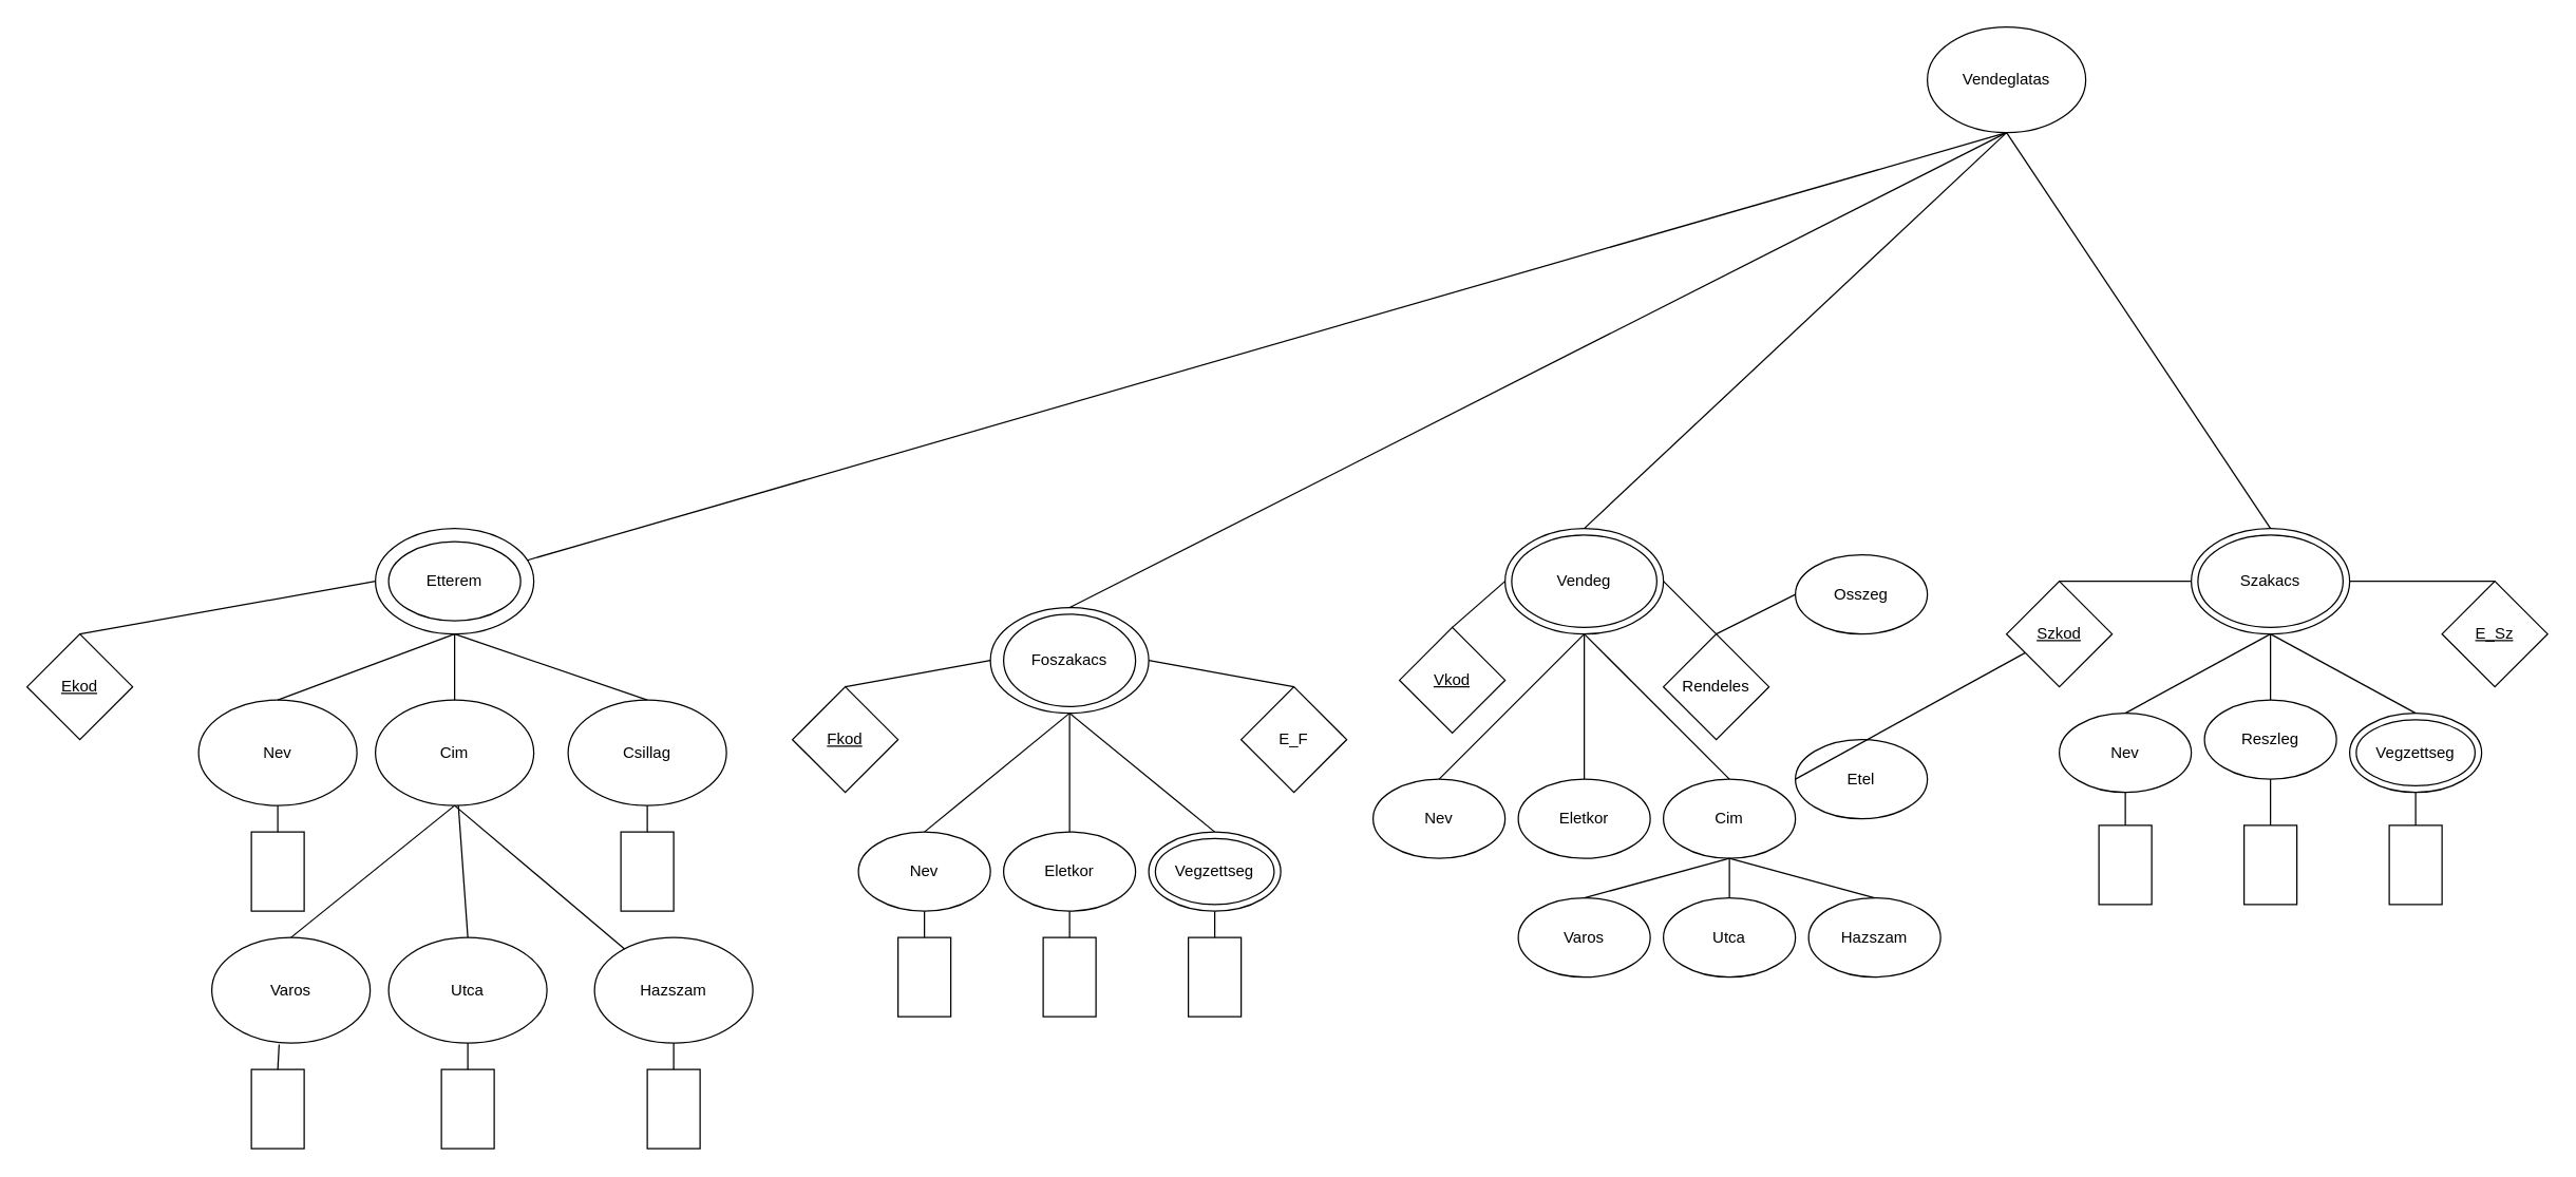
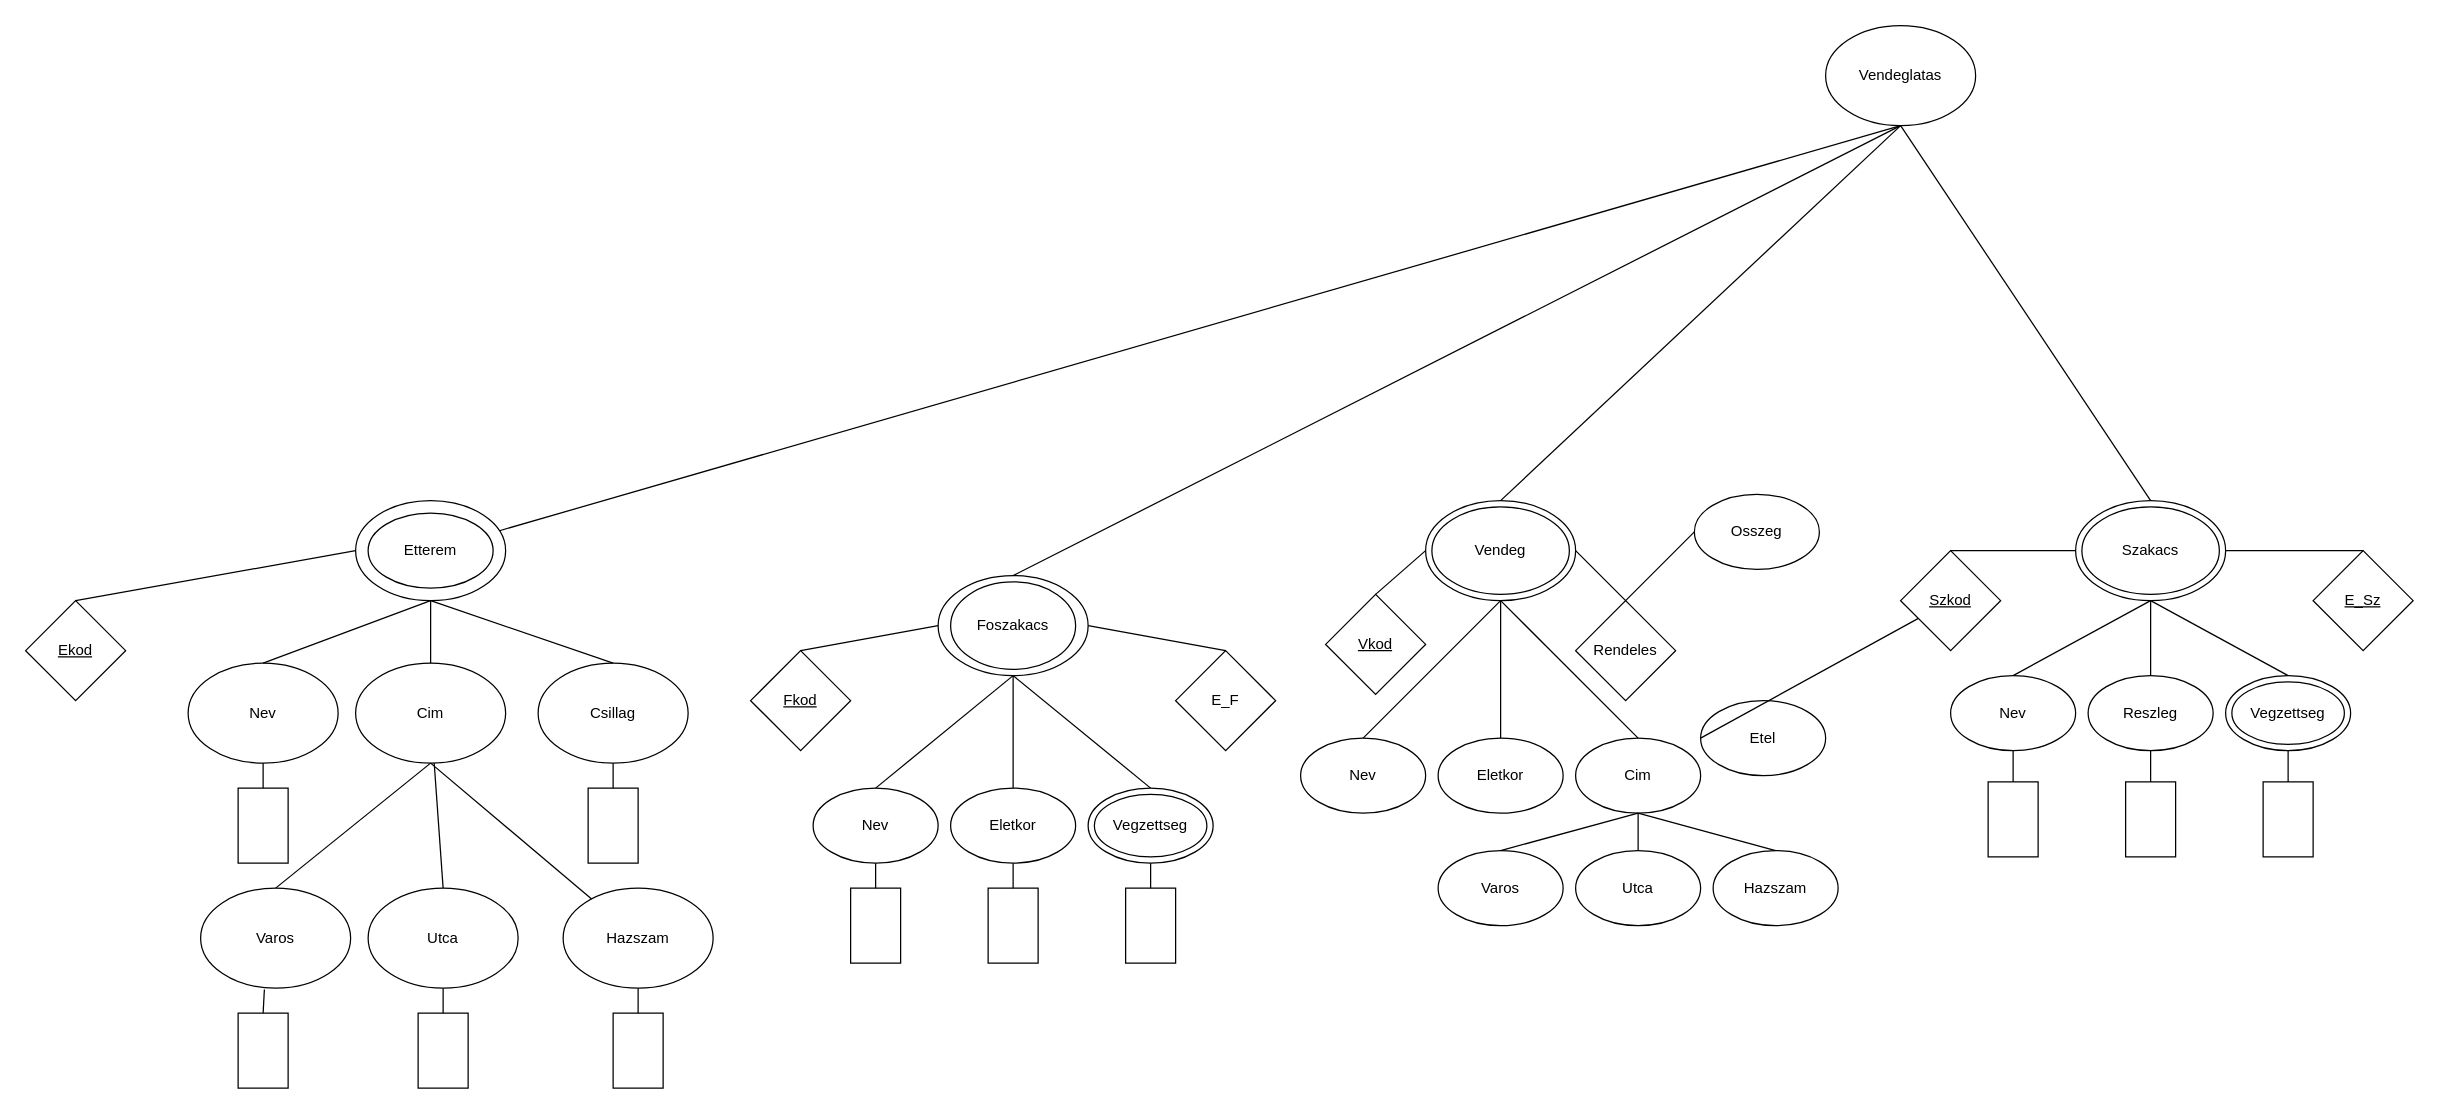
- <mxCell id="69" value="Osszeg" style="ellipse;whiteSpace=wrap;html=1;" vertex="1" parent="1"><mxGeometry x="1360" y="420" width="100" height="60" as="geometry" /></mxCell>
+ <mxCell id="69" value="Osszeg" style="ellipse;whiteSpace=wrap;html=1;" vertex="1" parent="1"><mxGeometry x="1355" y="395" width="100" height="60" as="geometry" /></mxCell>
- <mxCell id="81" value="Reszleg" style="ellipse;whiteSpace=wrap;html=1;" vertex="1" parent="1"><mxGeometry x="1670" y="530" width="100" height="60" as="geometry" /></mxCell>
+ <mxCell id="81" value="Reszleg" style="ellipse;whiteSpace=wrap;html=1;" vertex="1" parent="1"><mxGeometry x="1670" y="540" width="100" height="60" as="geometry" /></mxCell>
